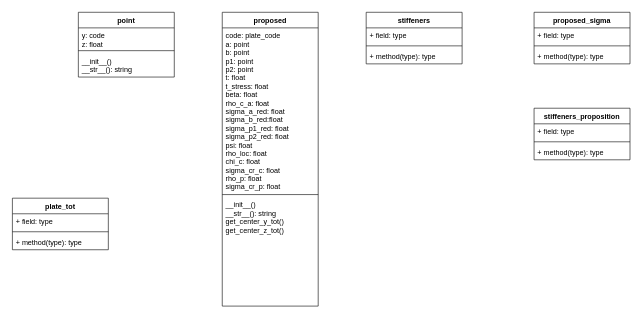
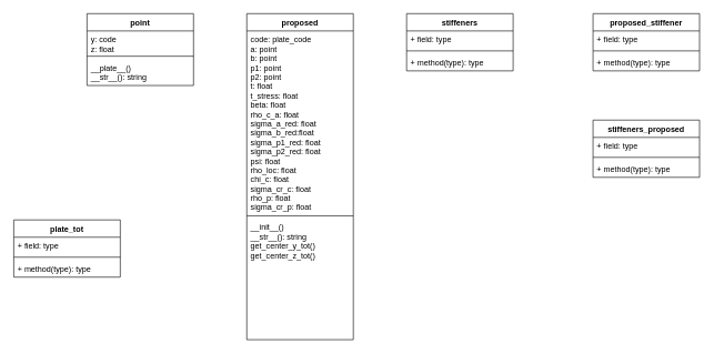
- <mxCell id="18" value="proposed_sigma" style="swimlane;fontStyle=1;align=center;verticalAlign=top;childLayout=stackLayout;horizontal=1;startSize=26;horizontalStack=0;resizeParent=1;resizeParentMax=0;resizeLast=0;collapsible=1;marginBottom=0;" vertex="1" parent="1"><mxGeometry x="890" y="20" width="160" height="86" as="geometry" /></mxCell>
+ <mxCell id="18" value="proposed_stiffener" style="swimlane;fontStyle=1;align=center;verticalAlign=top;childLayout=stackLayout;horizontal=1;startSize=26;horizontalStack=0;resizeParent=1;resizeParentMax=0;resizeLast=0;collapsible=1;marginBottom=0;" vertex="1" parent="1"><mxGeometry x="890" y="20" width="160" height="86" as="geometry" /></mxCell>
- <mxCell id="13" value="__init__()&#10;__str__(): string" style="text;strokeColor=none;fillColor=none;align=left;verticalAlign=top;spacingLeft=4;spacingRight=4;overflow=hidden;rotatable=0;points=[[0,0.5],[1,0.5]];portConstraint=eastwest;" vertex="1" parent="10"><mxGeometry y="68" width="160" height="40" as="geometry" /></mxCell>
+ <mxCell id="13" value="__plate__()&#10;__str__(): string" style="text;strokeColor=none;fillColor=none;align=left;verticalAlign=top;spacingLeft=4;spacingRight=4;overflow=hidden;rotatable=0;points=[[0,0.5],[1,0.5]];portConstraint=eastwest;" vertex="1" parent="10"><mxGeometry y="68" width="160" height="40" as="geometry" /></mxCell>
- <mxCell id="22" value="stiffeners_proposition" style="swimlane;fontStyle=1;align=center;verticalAlign=top;childLayout=stackLayout;horizontal=1;startSize=26;horizontalStack=0;resizeParent=1;resizeParentMax=0;resizeLast=0;collapsible=1;marginBottom=0;" vertex="1" parent="1"><mxGeometry x="890" y="180" width="160" height="86" as="geometry" /></mxCell>
+ <mxCell id="22" value="stiffeners_proposed" style="swimlane;fontStyle=1;align=center;verticalAlign=top;childLayout=stackLayout;horizontal=1;startSize=26;horizontalStack=0;resizeParent=1;resizeParentMax=0;resizeLast=0;collapsible=1;marginBottom=0;" vertex="1" parent="1"><mxGeometry x="890" y="180" width="160" height="86" as="geometry" /></mxCell>
